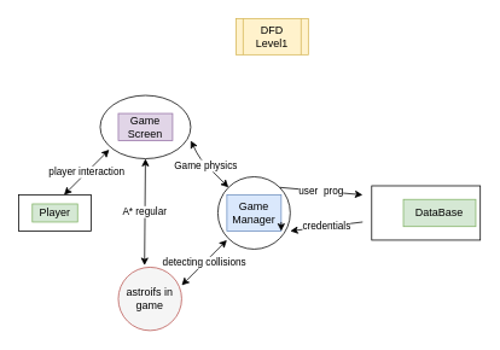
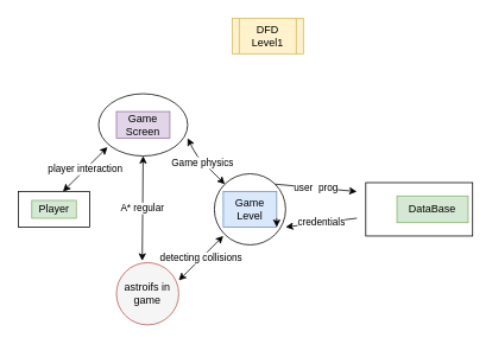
- <mxCell id="5" value="Game Manager" style="text;html=1;strokeColor=#6c8ebf;fillColor=#dae8fc;align=center;verticalAlign=middle;whiteSpace=wrap;rounded=0;" vertex="1" parent="1"><mxGeometry x="250" y="215" width="60" height="40" as="geometry" /></mxCell>
+ <mxCell id="5" value="Game Level" style="text;html=1;strokeColor=#6c8ebf;fillColor=#dae8fc;align=center;verticalAlign=middle;whiteSpace=wrap;rounded=0;" vertex="1" parent="1"><mxGeometry x="250" y="215" width="60" height="40" as="geometry" /></mxCell>
